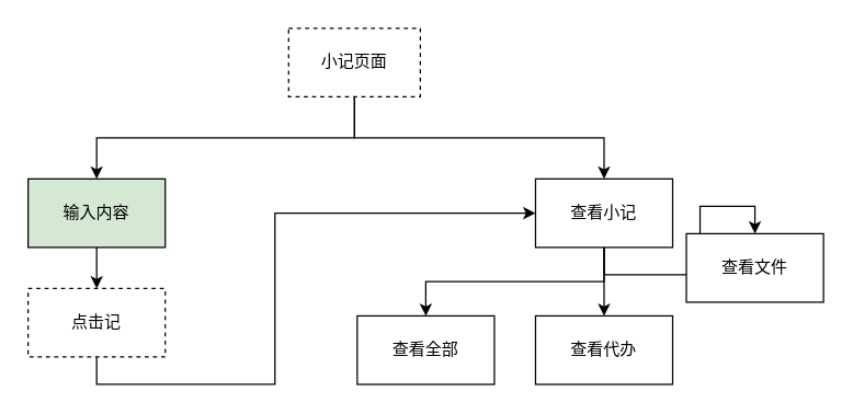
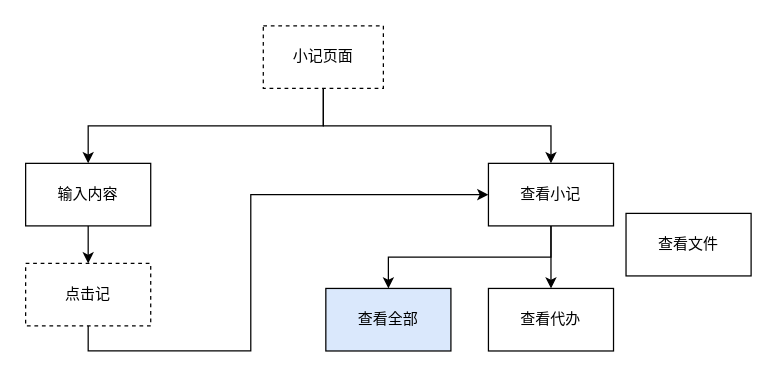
- <mxCell id="7" style="edgeStyle=orthogonalEdgeStyle;rounded=0;orthogonalLoop=1;jettySize=auto;html=1;exitX=0.5;exitY=1;exitDx=0;exitDy=0;entryX=0.5;entryY=0;entryDx=0;entryDy=0;" edge="1" parent="1" source="8" target="11"><mxGeometry relative="1" as="geometry" /></mxCell>
- <mxCell id="13" value="输入内容" style="rounded=0;whiteSpace=wrap;html=1;fillColor=#d5e8d4;" vertex="1" parent="1"><mxGeometry x="20" y="130" width="100" height="50" as="geometry" /></mxCell>
+ <mxCell id="13" value="输入内容" style="rounded=0;whiteSpace=wrap;html=1;" vertex="1" parent="1"><mxGeometry x="20" y="130" width="100" height="50" as="geometry" /></mxCell>
- <mxCell id="9" value="查看全部" style="rounded=0;whiteSpace=wrap;html=1;" vertex="1" parent="1"><mxGeometry x="260" y="230" width="100" height="50" as="geometry" /></mxCell>
+ <mxCell id="9" value="查看全部" style="rounded=0;whiteSpace=wrap;html=1;fillColor=#dae8fc;" vertex="1" parent="1"><mxGeometry x="260" y="230" width="100" height="50" as="geometry" /></mxCell>
